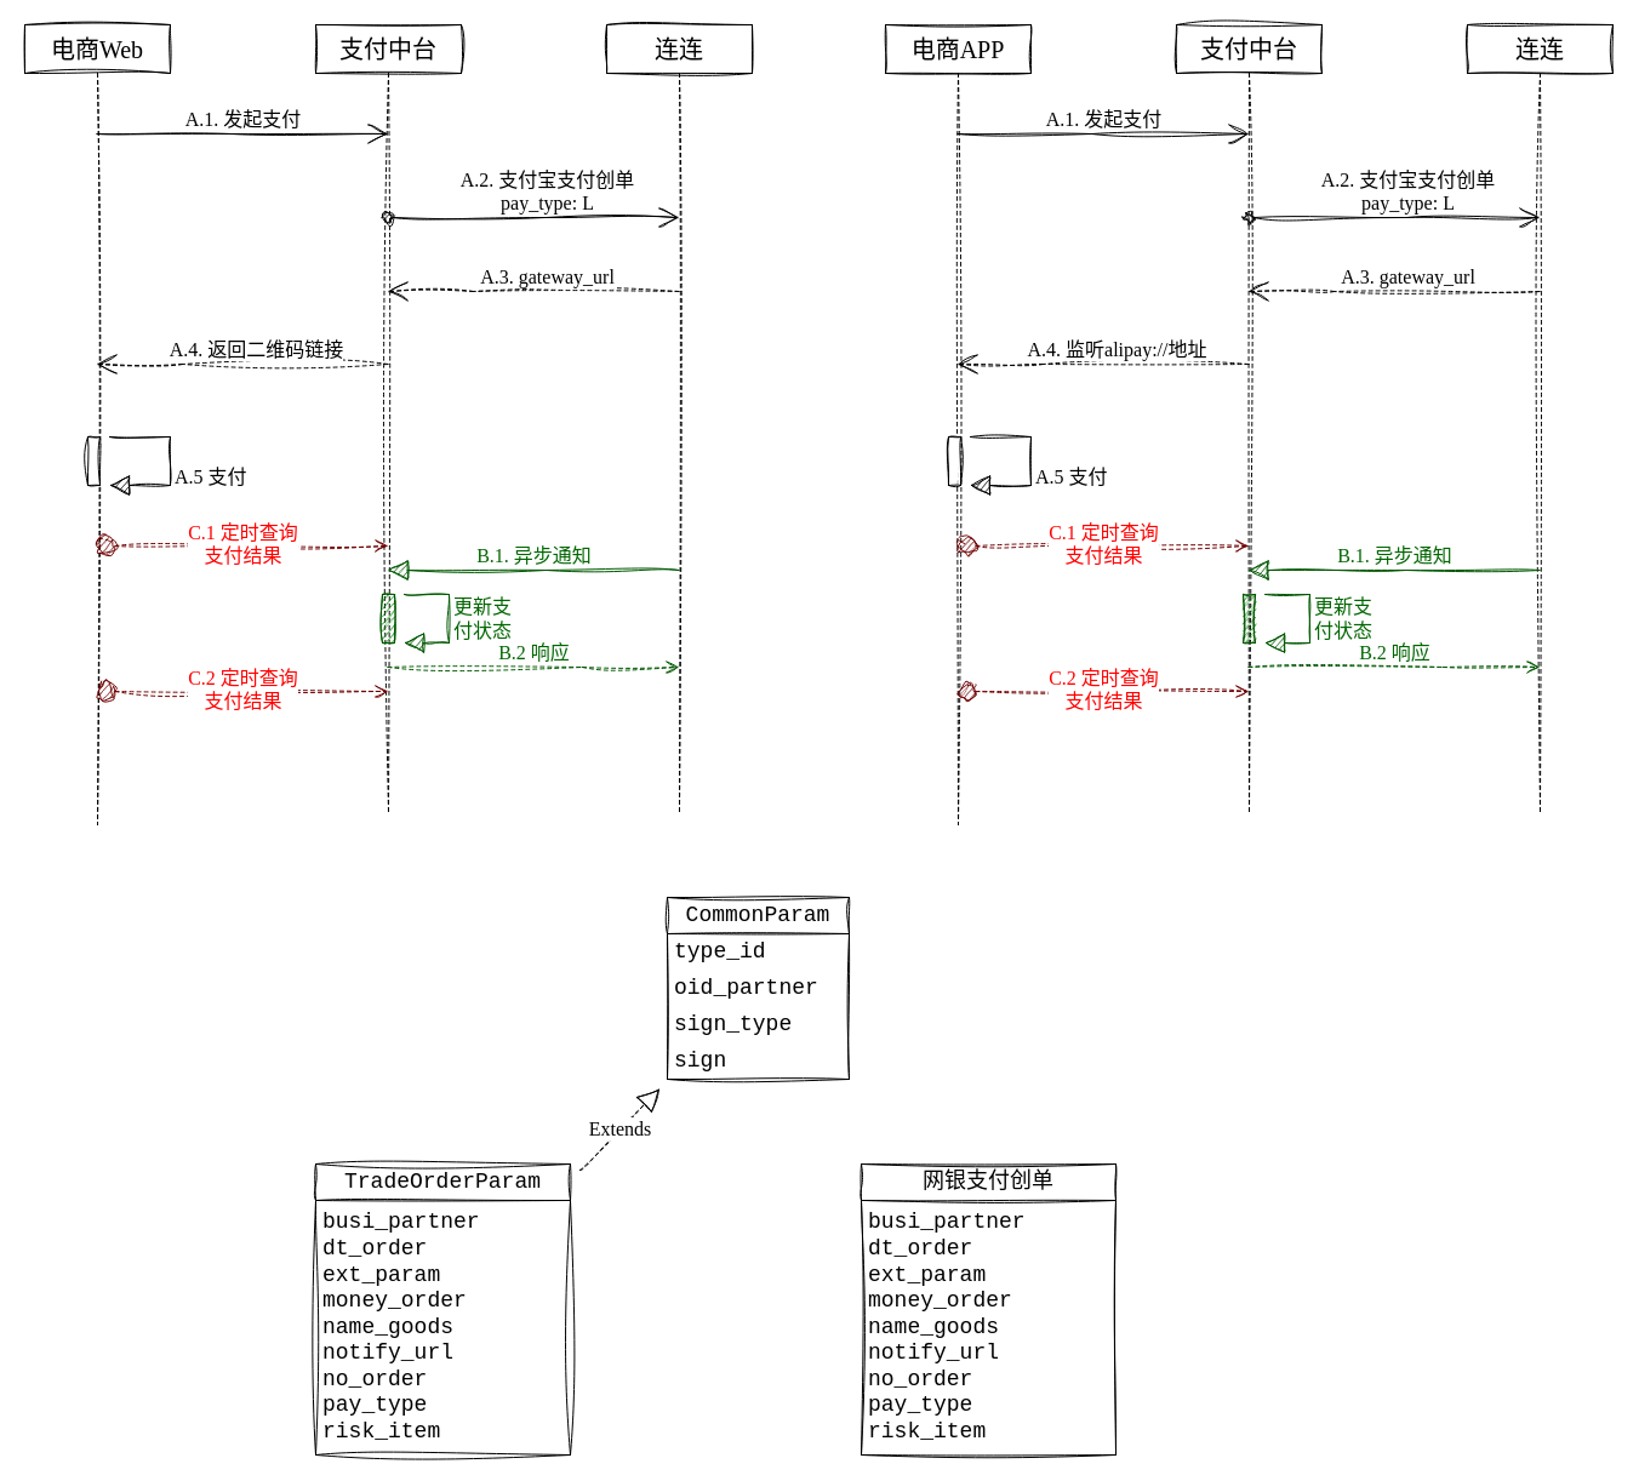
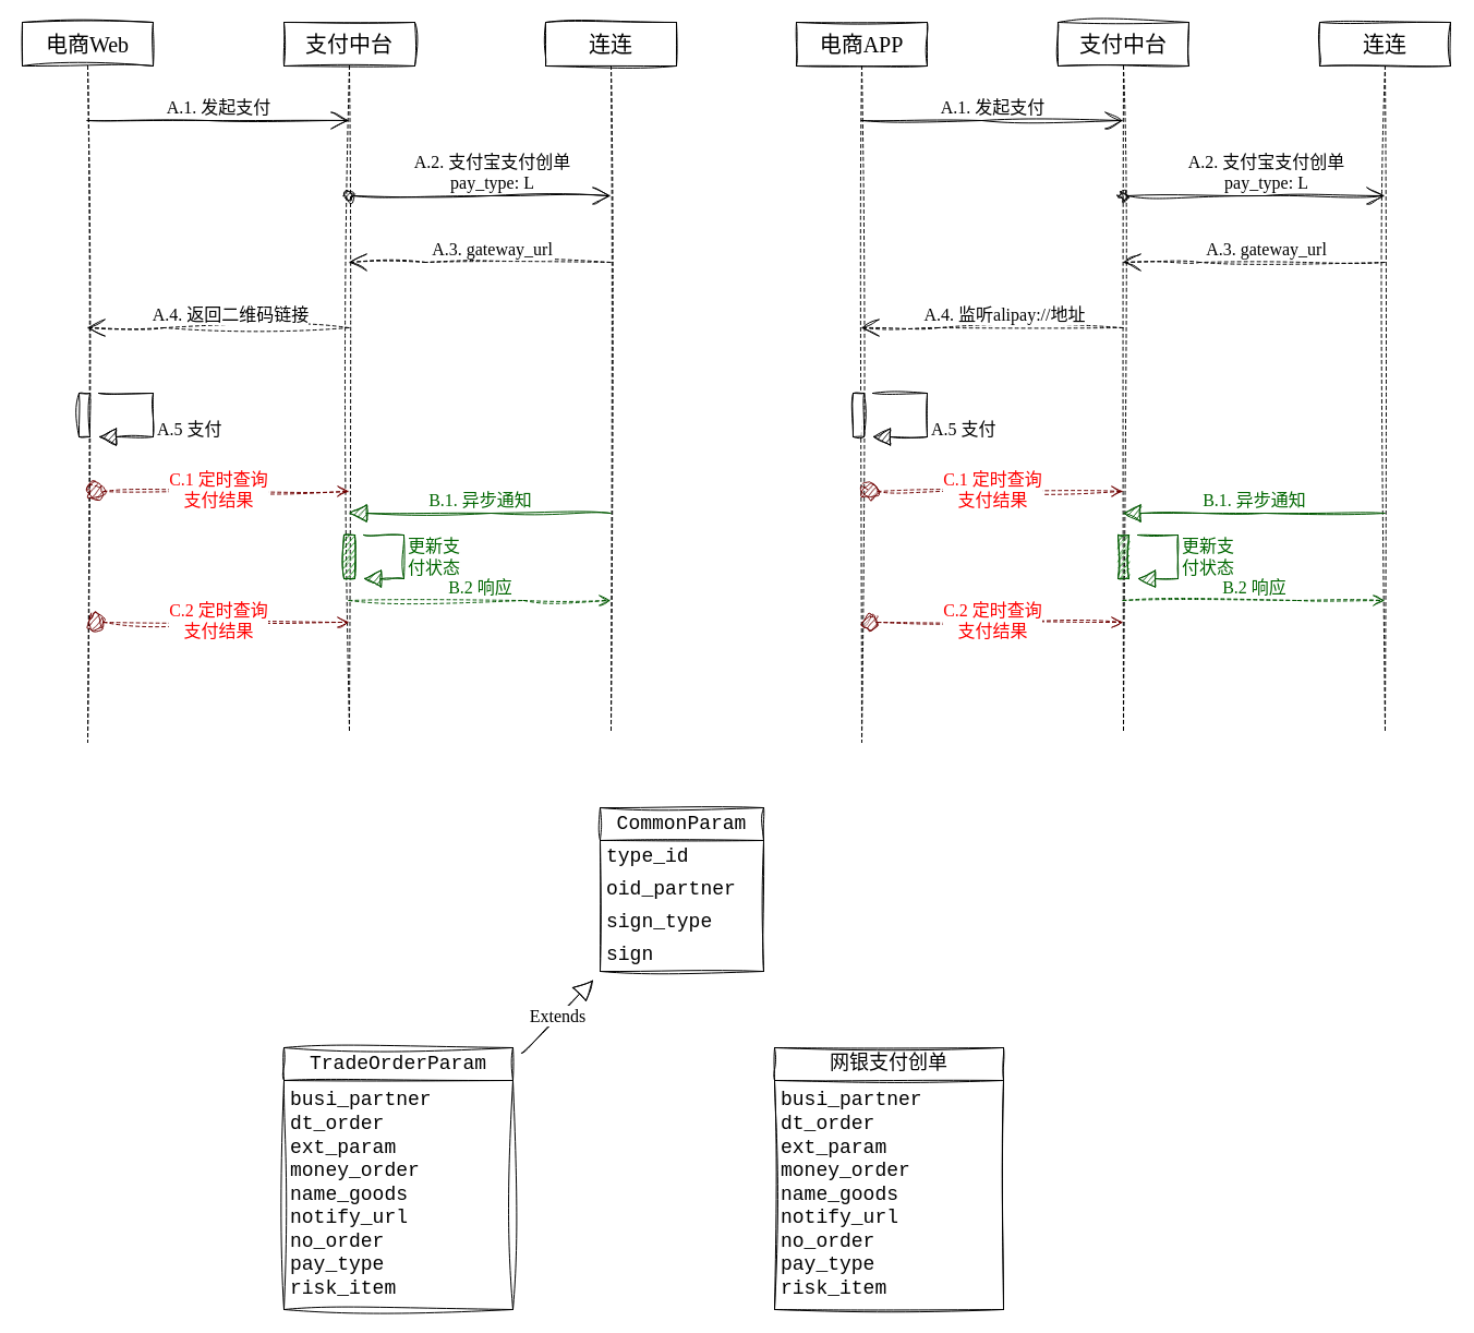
- <mxCell id="39" value="Extends" style="endArrow=block;endSize=16;endFill=0;html=1;rounded=0;sketch=1;hachureGap=4;jiggle=2;curveFitting=1;fontFamily=Architects Daughter;fontSource=https%3A%2F%2Ffonts.googleapis.com%2Fcss%3Ffamily%3DArchitects%2BDaughter;fontSize=16;sourcePerimeterSpacing=8;targetPerimeterSpacing=8;curved=1;dashed=1;" edge="1" parent="1" source="37" target="32"><mxGeometry width="160" relative="1" as="geometry"><mxPoint x="340" y="840" as="sourcePoint" /><mxPoint x="500" y="840" as="targetPoint" /></mxGeometry></mxCell>
+ <mxCell id="39" value="Extends" style="endArrow=block;endSize=16;endFill=0;html=1;rounded=0;sketch=1;hachureGap=4;jiggle=2;curveFitting=1;fontFamily=Architects Daughter;fontSource=https%3A%2F%2Ffonts.googleapis.com%2Fcss%3Ffamily%3DArchitects%2BDaughter;fontSize=16;sourcePerimeterSpacing=8;targetPerimeterSpacing=8;curved=1;" edge="1" parent="1" source="37" target="32"><mxGeometry width="160" relative="1" as="geometry"><mxPoint x="340" y="840" as="sourcePoint" /><mxPoint x="500" y="840" as="targetPoint" /></mxGeometry></mxCell>
